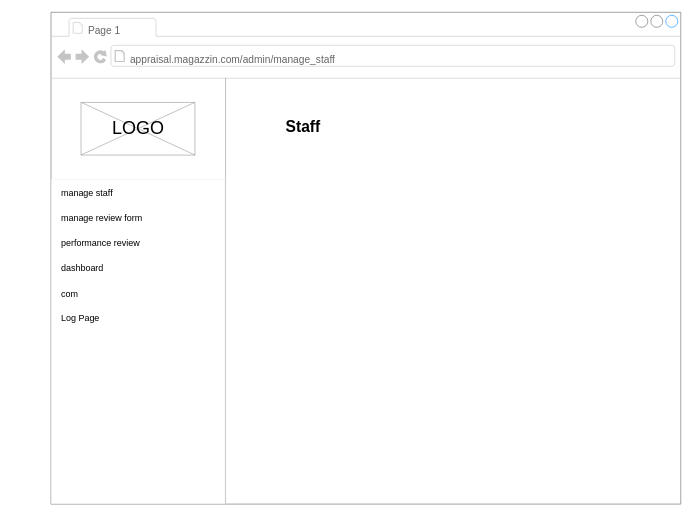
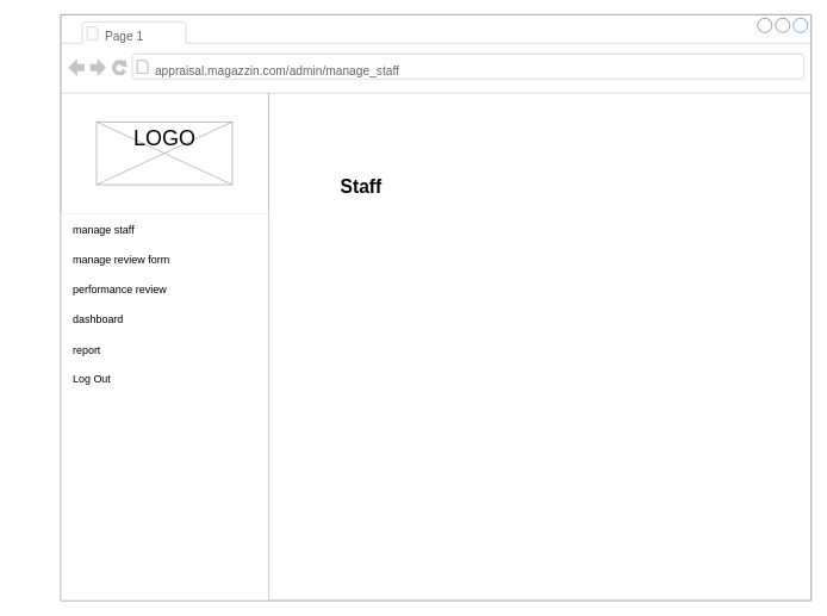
- <mxCell id="9" value="Staff" style="text;strokeColor=none;fillColor=none;html=1;fontSize=26;fontStyle=1;verticalAlign=middle;align=center;" vertex="1" parent="2"><mxGeometry x="370" y="171" width="100" height="40" as="geometry" /></mxCell>
+ <mxCell id="9" value="Staff" style="text;strokeColor=none;fillColor=none;html=1;fontSize=26;fontStyle=1;verticalAlign=middle;align=center;" vertex="1" parent="2"><mxGeometry x="370" y="221" width="100" height="40" as="geometry" /></mxCell>
- <mxCell id="8" value="&lt;font face=&quot;Helvetica&quot;&gt;LOGO&lt;/font&gt;" style="text;html=1;points=[];align=left;verticalAlign=top;spacingTop=-4;fontSize=30;fontFamily=Verdana" parent="2" vertex="1"><mxGeometry x="99.5" y="173" width="95" height="50" as="geometry" /></mxCell>
+ <mxCell id="8" value="&lt;font face=&quot;Helvetica&quot;&gt;LOGO&lt;/font&gt;" style="text;html=1;points=[];align=left;verticalAlign=top;spacingTop=-4;fontSize=30;fontFamily=Verdana" parent="2" vertex="1"><mxGeometry x="99.5" y="153" width="95" height="50" as="geometry" /></mxCell>
- <mxCell id="15" value="com" style="text;verticalAlign=middle;fontSize=15;spacing=16;resizeWidth=1;" parent="10" vertex="1"><mxGeometry y="170" width="289.0" height="40" as="geometry" /></mxCell>
+ <mxCell id="15" value="report" style="text;verticalAlign=middle;fontSize=15;spacing=16;resizeWidth=1;" parent="10" vertex="1"><mxGeometry y="170" width="289.0" height="40" as="geometry" /></mxCell>
- <mxCell id="16" value="Log Page" style="text;verticalAlign=middle;fontSize=15;spacing=16;resizeWidth=1;" parent="10" vertex="1"><mxGeometry y="210" width="289.0" height="40" as="geometry" /></mxCell>
+ <mxCell id="16" value="Log Out" style="text;verticalAlign=middle;fontSize=15;spacing=16;resizeWidth=1;" parent="10" vertex="1"><mxGeometry y="210" width="289.0" height="40" as="geometry" /></mxCell>
